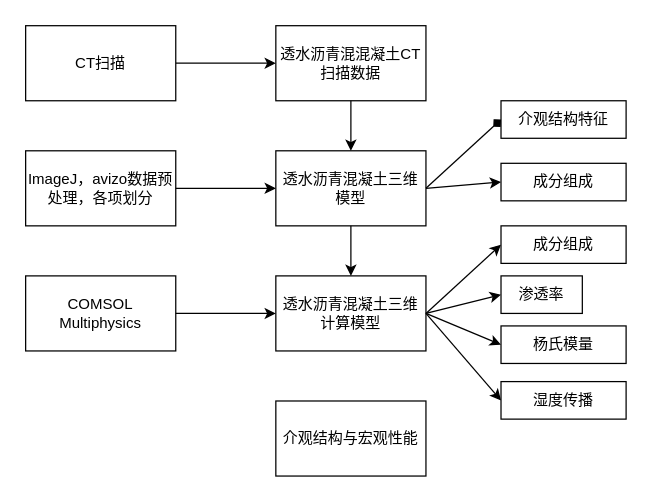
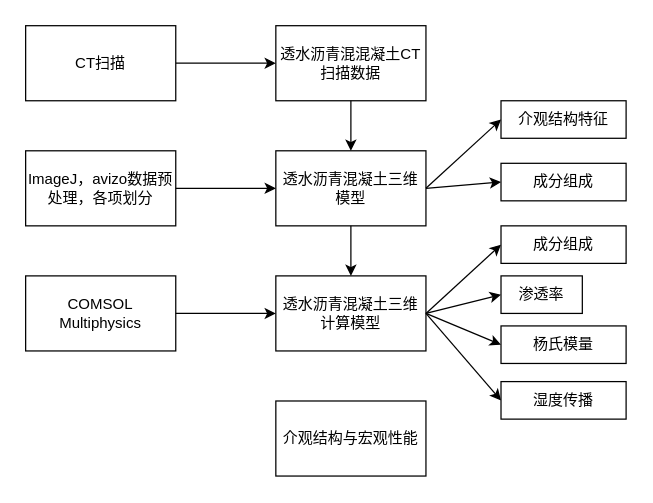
- <mxCell id="14" value="" style="endArrow=diamond;html=1;exitX=1;exitY=0.5;exitDx=0;exitDy=0;entryX=0;entryY=0.5;entryDx=0;entryDy=0;" edge="1" parent="1" source="2" target="13"><mxGeometry width="50" height="50" relative="1" as="geometry"><mxPoint x="400" y="220" as="sourcePoint" /><mxPoint x="450" y="170" as="targetPoint" /></mxGeometry></mxCell>
+ <mxCell id="14" value="" style="endArrow=classic;html=1;exitX=1;exitY=0.5;exitDx=0;exitDy=0;entryX=0;entryY=0.5;entryDx=0;entryDy=0;" edge="1" parent="1" source="2" target="13"><mxGeometry width="50" height="50" relative="1" as="geometry"><mxPoint x="400" y="220" as="sourcePoint" /><mxPoint x="450" y="170" as="targetPoint" /></mxGeometry></mxCell>
